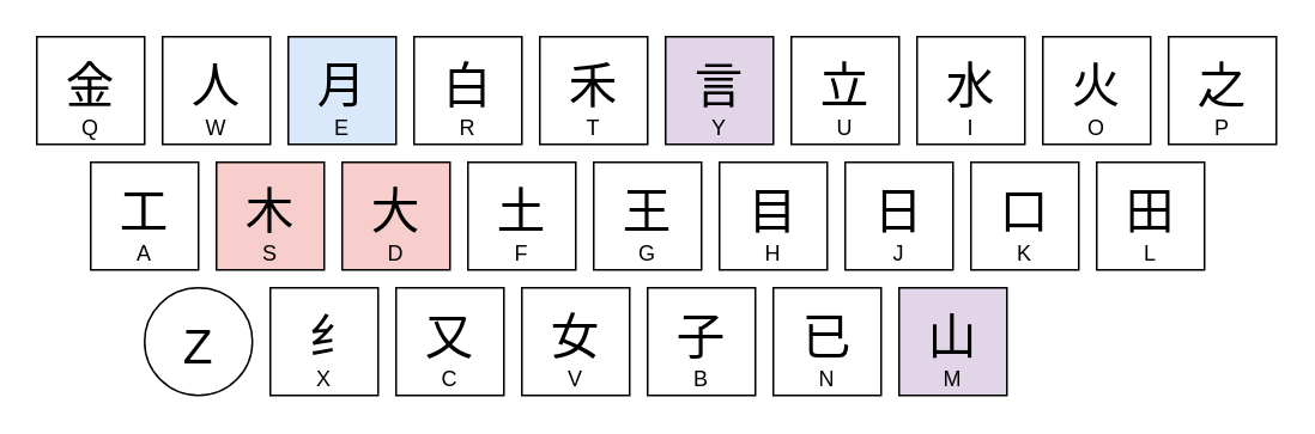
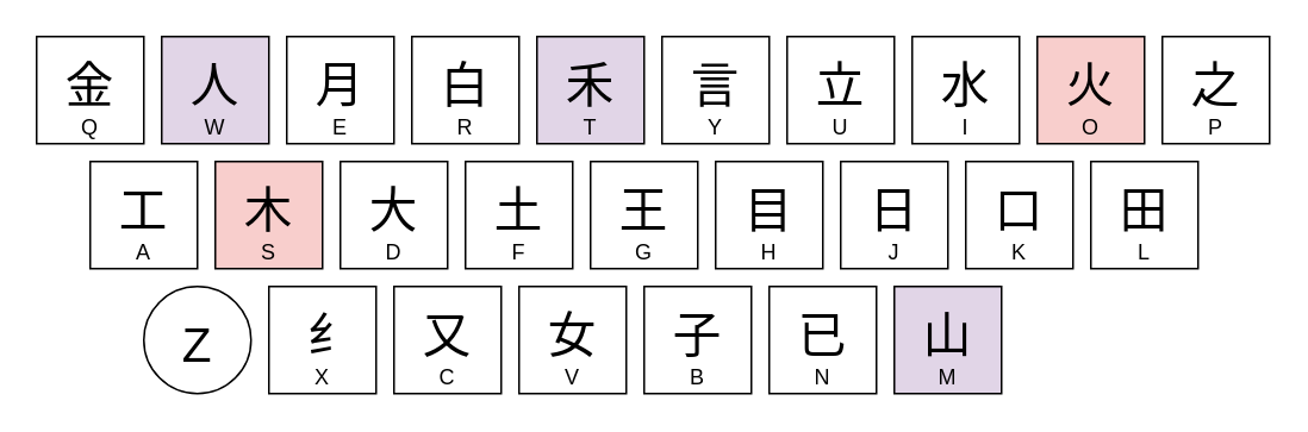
- <mxCell id="3" value="人" style="rounded=0;fontSize=27;spacingBottom=10;container=0;" parent="2" vertex="1"><mxGeometry width="60" height="60" as="geometry" /></mxCell>
+ <mxCell id="3" value="人" style="rounded=0;fontSize=27;spacingBottom=10;container=0;fillColor=#e1d5e7;" parent="2" vertex="1"><mxGeometry width="60" height="60" as="geometry" /></mxCell>
- <mxCell id="6" value="月" style="rounded=0;fontSize=27;spacingBottom=10;container=0;fillColor=#dae8fc;" parent="5" vertex="1"><mxGeometry width="60" height="60" as="geometry" /></mxCell>
+ <mxCell id="6" value="月" style="rounded=0;fontSize=27;spacingBottom=10;container=0;" parent="5" vertex="1"><mxGeometry width="60" height="60" as="geometry" /></mxCell>
- <mxCell id="12" value="禾" style="rounded=0;fontSize=27;spacingBottom=10;container=0;" parent="11" vertex="1"><mxGeometry width="60" height="60" as="geometry" /></mxCell>
+ <mxCell id="12" value="禾" style="rounded=0;fontSize=27;spacingBottom=10;container=0;fillColor=#e1d5e7;" parent="11" vertex="1"><mxGeometry width="60" height="60" as="geometry" /></mxCell>
- <mxCell id="15" value="言" style="rounded=0;fontSize=27;spacingBottom=10;container=0;fillColor=#e1d5e7;" parent="14" vertex="1"><mxGeometry width="60" height="60" as="geometry" /></mxCell>
+ <mxCell id="15" value="言" style="rounded=0;fontSize=27;spacingBottom=10;container=0;" parent="14" vertex="1"><mxGeometry width="60" height="60" as="geometry" /></mxCell>
- <mxCell id="24" value="火" style="rounded=0;fontSize=27;spacingBottom=10;container=0;" parent="23" vertex="1"><mxGeometry width="60" height="60" as="geometry" /></mxCell>
+ <mxCell id="24" value="火" style="rounded=0;fontSize=27;spacingBottom=10;container=0;fillColor=#f8cecc;" parent="23" vertex="1"><mxGeometry width="60" height="60" as="geometry" /></mxCell>
- <mxCell id="36" value="大" style="rounded=0;fontSize=27;spacingBottom=10;container=0;fillColor=#f8cecc;" parent="35" vertex="1"><mxGeometry width="60" height="60" as="geometry" /></mxCell>
+ <mxCell id="36" value="大" style="rounded=0;fontSize=27;spacingBottom=10;container=0;" parent="35" vertex="1"><mxGeometry width="60" height="60" as="geometry" /></mxCell>
